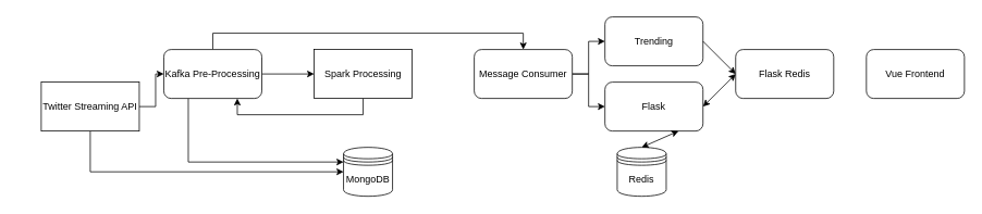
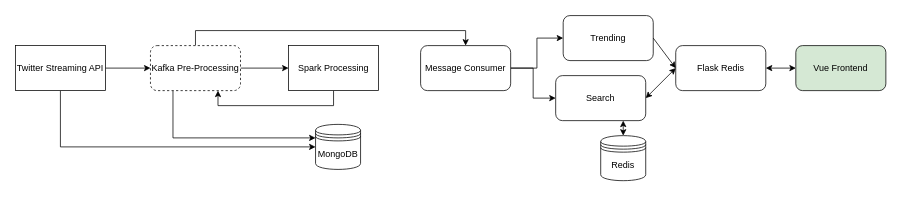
- <mxCell id="15" value="Trending" style="rounded=1;whiteSpace=wrap;html=1;" vertex="1" parent="1"><mxGeometry x="740" y="20" width="120" height="60" as="geometry" /></mxCell>
+ <mxCell id="15" value="Trending" style="rounded=1;whiteSpace=wrap;html=1;" vertex="1" parent="1"><mxGeometry x="750" y="20" width="120" height="60" as="geometry" /></mxCell>
- <mxCell id="5" value="Kafka Pre-Processing" style="rounded=1;whiteSpace=wrap;html=1;" vertex="1" parent="1"><mxGeometry x="200" y="60" width="120" height="60" as="geometry" /></mxCell>
+ <mxCell id="5" value="Kafka Pre-Processing" style="rounded=1;whiteSpace=wrap;html=1;dashed=1;" vertex="1" parent="1"><mxGeometry x="200" y="60" width="120" height="60" as="geometry" /></mxCell>
- <mxCell id="10" value="Message Consumer" style="rounded=1;whiteSpace=wrap;html=1;" vertex="1" parent="1"><mxGeometry x="580" y="60" width="120" height="60" as="geometry" /></mxCell>
+ <mxCell id="10" value="Message Consumer" style="rounded=1;whiteSpace=wrap;html=1;" vertex="1" parent="1"><mxGeometry x="560" y="60" width="120" height="60" as="geometry" /></mxCell>
+ <mxCell id="23" value="" style="endArrow=classic;startArrow=classic;html=1;rounded=0;shadow=0;strokeColor=#000000;fillColor=#000000;exitX=1;exitY=0.5;exitDx=0;exitDy=0;entryX=0;entryY=0.5;entryDx=0;entryDy=0;" edge="1" parent="1" source="19" target="22"><mxGeometry width="50" height="50" relative="1" as="geometry"><mxPoint x="1020" y="230" as="sourcePoint" /><mxPoint x="1070" y="180" as="targetPoint" /></mxGeometry></mxCell>
- <mxCell id="22" value="Vue Frontend" style="rounded=1;whiteSpace=wrap;html=1;" vertex="1" parent="1"><mxGeometry x="1060" y="60" width="120" height="60" as="geometry" /></mxCell>
+ <mxCell id="22" value="Vue Frontend" style="rounded=1;whiteSpace=wrap;html=1;fillColor=#d5e8d4;" vertex="1" parent="1"><mxGeometry x="1060" y="60" width="120" height="60" as="geometry" /></mxCell>
- <mxCell id="14" value="Twitter Streaming API" style="rounded=0;whiteSpace=wrap;html=1;" vertex="1" parent="1"><mxGeometry x="50" y="100" width="120" height="60" as="geometry" /></mxCell>
+ <mxCell id="14" value="Twitter Streaming API" style="rounded=0;whiteSpace=wrap;html=1;" vertex="1" parent="1"><mxGeometry x="20" y="60" width="120" height="60" as="geometry" /></mxCell>
- <mxCell id="16" value="Flask" style="rounded=1;whiteSpace=wrap;html=1;" vertex="1" parent="1"><mxGeometry x="740" y="100" width="120" height="60" as="geometry" /></mxCell>
+ <mxCell id="16" value="Search" style="rounded=1;whiteSpace=wrap;html=1;" vertex="1" parent="1"><mxGeometry x="740" y="100" width="120" height="60" as="geometry" /></mxCell>
- <mxCell id="11" value="MongoDB" style="shape=datastore;whiteSpace=wrap;html=1;" vertex="1" parent="1"><mxGeometry x="420" y="180" width="60" height="60" as="geometry" /></mxCell>
+ <mxCell id="11" value="MongoDB" style="shape=datastore;whiteSpace=wrap;html=1;" vertex="1" parent="1"><mxGeometry x="420" y="165" width="60" height="60" as="geometry" /></mxCell>
- <mxCell id="17" value="Redis" style="shape=datastore;whiteSpace=wrap;html=1;" vertex="1" parent="1"><mxGeometry x="755" y="180" width="60" height="60" as="geometry" /></mxCell>
+ <mxCell id="17" value="Redis" style="shape=datastore;whiteSpace=wrap;html=1;" vertex="1" parent="1"><mxGeometry x="800" y="180" width="60" height="60" as="geometry" /></mxCell>
